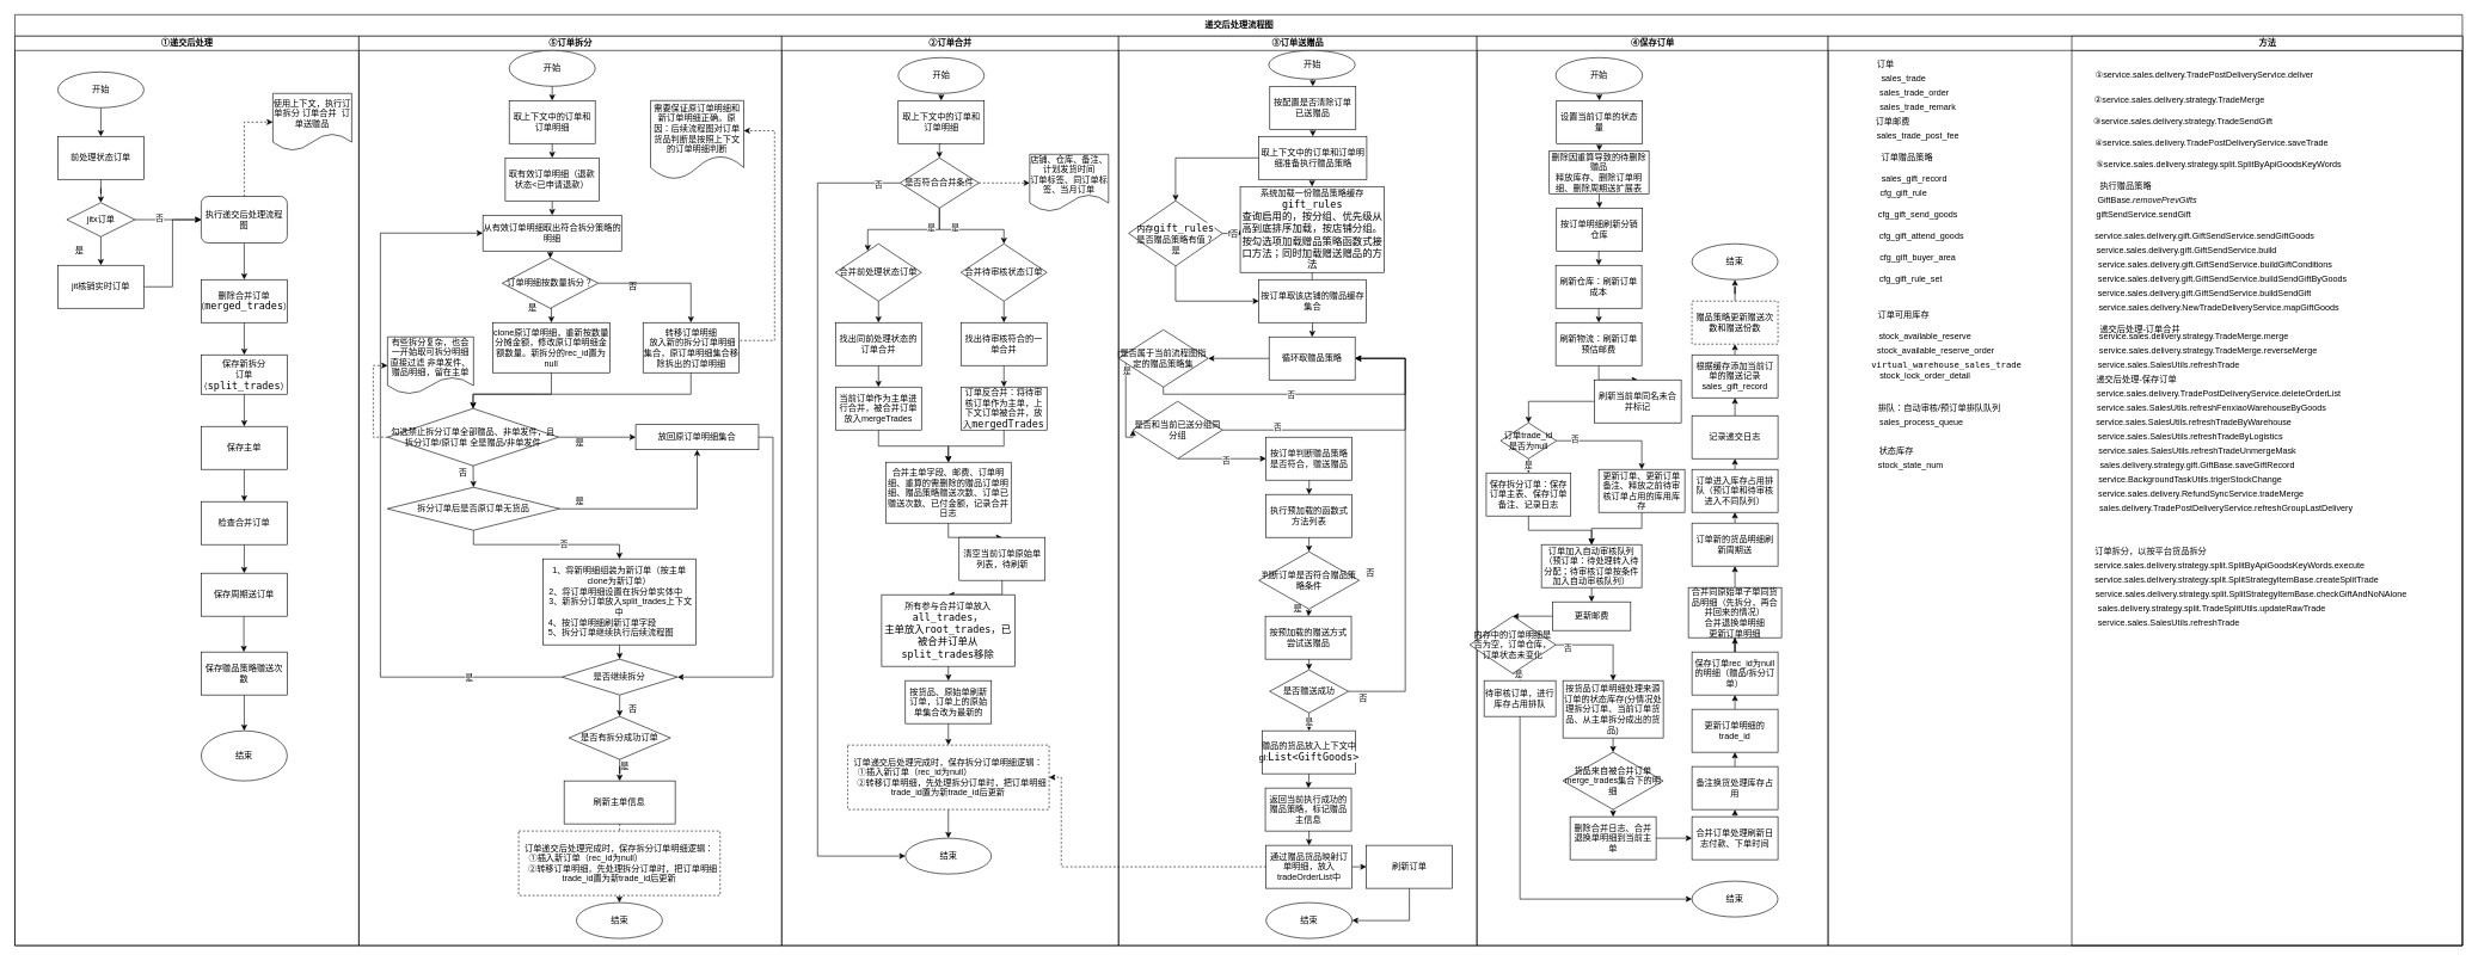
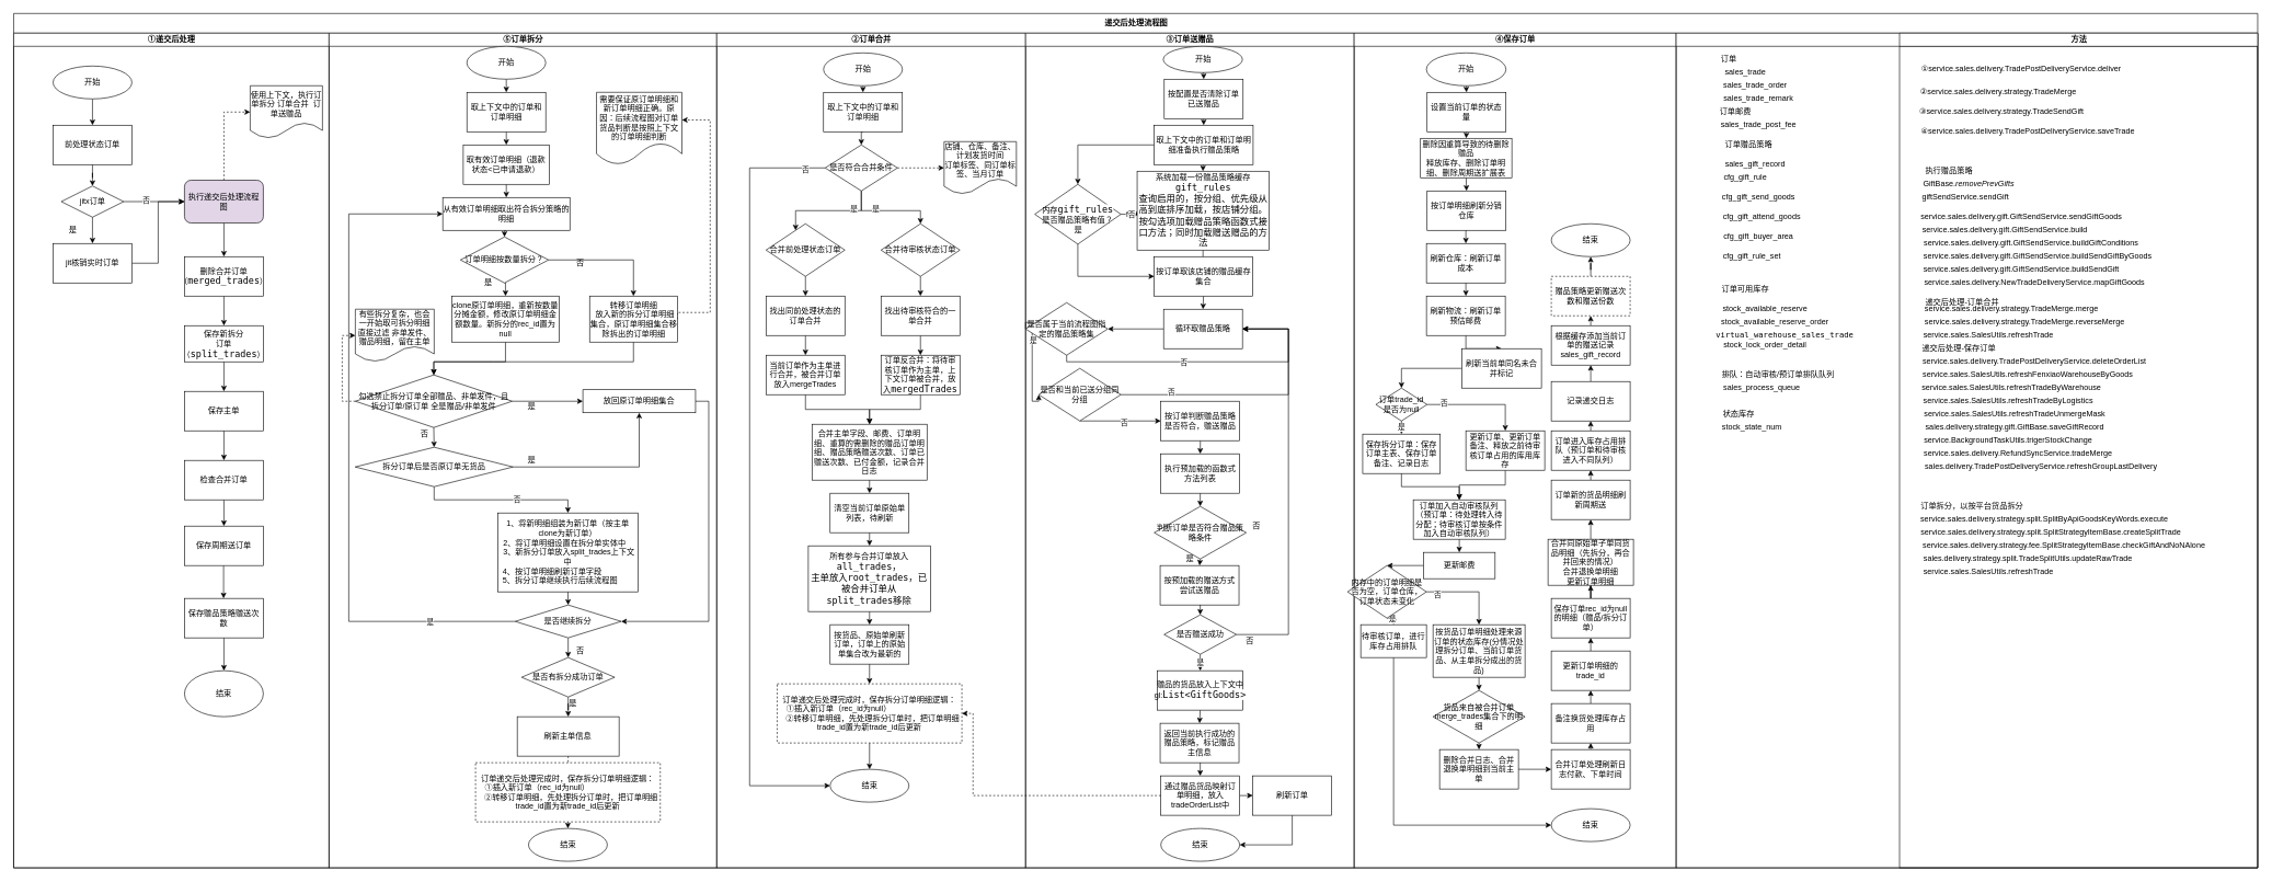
- <mxCell id="248" value="⑤service.sales.delivery.strategy.split.SplitByApiGoodsKeyWords" style="text;html=1;align=center;verticalAlign=middle;resizable=0;points=[];autosize=1;fontSize=12;fontColor=#000000;" vertex="1" parent="241"><mxGeometry x="25" y="170" width="360" height="20" as="geometry" /></mxCell>
- <mxCell id="8" value="执行递交后处理流程图" style="rounded=1;whiteSpace=wrap;html=1;" vertex="1" parent="3"><mxGeometry x="260" y="223.75" width="120" height="65" as="geometry" /></mxCell>
+ <mxCell id="8" value="执行递交后处理流程图" style="rounded=1;whiteSpace=wrap;html=1;fillColor=#e1d5e7;" vertex="1" parent="3"><mxGeometry x="260" y="223.75" width="120" height="65" as="geometry" /></mxCell>
- <mxCell id="112" value="清空当前订单原始单列表，待刷新" style="rounded=0;whiteSpace=wrap;html=1;" parent="82" vertex="1"><mxGeometry x="247.5" y="700" width="120" height="60" as="geometry" /></mxCell>
+ <mxCell id="112" value="清空当前订单原始单列表，待刷新" style="rounded=0;whiteSpace=wrap;html=1;" parent="82" vertex="1"><mxGeometry x="172.5" y="700" width="120" height="60" as="geometry" /></mxCell>
- <mxCell id="269" value="service.sales.delivery.strategy.split.SplitStrategyItemBase.checkGiftAndNoNAlone" style="text;html=1;align=center;verticalAlign=middle;resizable=0;points=[];autosize=1;fontSize=12;fontColor=#000000;" vertex="1" parent="241"><mxGeometry x="25" y="770" width="450" height="20" as="geometry" /></mxCell>
+ <mxCell id="269" value="service.sales.delivery.strategy.fee.SplitStrategyItemBase.checkGiftAndNoNAlone" style="text;html=1;align=center;verticalAlign=middle;resizable=0;points=[];autosize=1;fontSize=12;fontColor=#000000;" vertex="1" parent="241"><mxGeometry x="25" y="770" width="450" height="20" as="geometry" /></mxCell>
